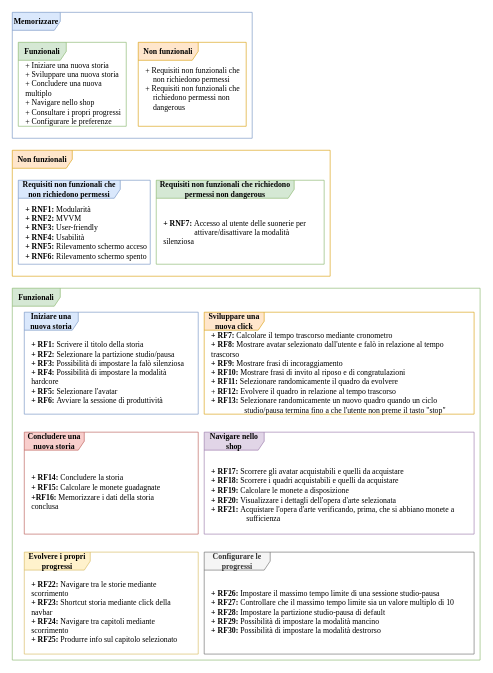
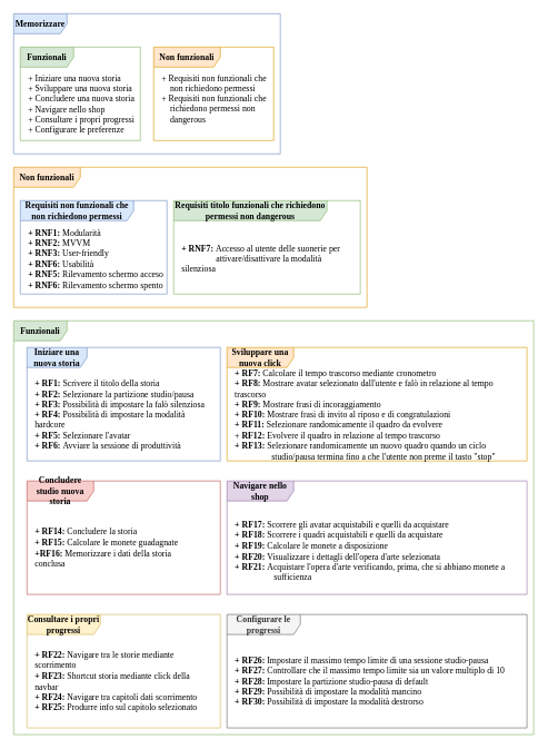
- <mxCell id="5" value="+ Iniziare una nuova storia&lt;br&gt;+ Sviluppare una nuova storia&lt;br&gt;+ Concludere una nuova multiplo&lt;br&gt;+ Navigare nello shop&lt;br&gt;+ Consultare i propri progressi&lt;br&gt;+ Configurare le preferenze" style="text;html=1;strokeColor=none;fillColor=none;align=left;verticalAlign=middle;whiteSpace=wrap;rounded=0;fontFamily=Garamond;fontSize=13;spacingRight=0;" parent="1" vertex="1"><mxGeometry x="40" y="100" width="170" height="110" as="geometry" /></mxCell>
+ <mxCell id="5" value="+ Iniziare una nuova storia&lt;br&gt;+ Sviluppare una nuova storia&lt;br&gt;+ Concludere una nuova storia&lt;br&gt;+ Navigare nello shop&lt;br&gt;+ Consultare i propri progressi&lt;br&gt;+ Configurare le preferenze" style="text;html=1;strokeColor=none;fillColor=none;align=left;verticalAlign=middle;whiteSpace=wrap;rounded=0;fontFamily=Garamond;fontSize=13;spacingRight=0;" parent="1" vertex="1"><mxGeometry x="40" y="100" width="170" height="110" as="geometry" /></mxCell>
- <mxCell id="10" value="&lt;b&gt;&lt;span style=&quot;font-family: Garamond; font-size: 13px; text-align: left;&quot;&gt;Requisiti non funzionali che&amp;nbsp;&lt;/span&gt;&lt;span style=&quot;font-family: Garamond; font-size: 13px; text-align: left;&quot;&gt;richiedono permessi non&amp;nbsp;&lt;/span&gt;&lt;span style=&quot;font-family: Garamond; font-size: 13px; text-align: left;&quot;&gt;dangerous&lt;/span&gt;&lt;/b&gt;" style="shape=umlFrame;whiteSpace=wrap;html=1;width=230;height=30;fillColor=#d5e8d4;strokeColor=#82b366;" parent="1" vertex="1"><mxGeometry x="260" y="300" width="280" height="140" as="geometry" /></mxCell>
+ <mxCell id="10" value="&lt;b&gt;&lt;span style=&quot;font-family: Garamond; font-size: 13px; text-align: left;&quot;&gt;Requisiti titolo funzionali che&amp;nbsp;&lt;/span&gt;&lt;span style=&quot;font-family: Garamond; font-size: 13px; text-align: left;&quot;&gt;richiedono permessi non&amp;nbsp;&lt;/span&gt;&lt;span style=&quot;font-family: Garamond; font-size: 13px; text-align: left;&quot;&gt;dangerous&lt;/span&gt;&lt;/b&gt;" style="shape=umlFrame;whiteSpace=wrap;html=1;width=230;height=30;fillColor=#d5e8d4;strokeColor=#82b366;" parent="1" vertex="1"><mxGeometry x="260" y="300" width="280" height="140" as="geometry" /></mxCell>
- <mxCell id="9" value="&lt;b&gt;+ RNF1: &lt;/b&gt;Modularità&lt;br&gt;&lt;b&gt;+ RNF2: &lt;/b&gt;MVVM&lt;br&gt;&lt;b&gt;+ RNF3: &lt;/b&gt;User-friendly&lt;br&gt;&lt;b&gt;+ RNF4: &lt;/b&gt;Usabilità&lt;br&gt;&lt;b&gt;+ RNF5: &lt;/b&gt;Rilevamento schermo acceso&lt;br&gt;&lt;b&gt;+ RNF6: &lt;/b&gt;Rilevamento schermo spento" style="text;html=1;strokeColor=none;fillColor=none;align=left;verticalAlign=middle;whiteSpace=wrap;rounded=0;fontFamily=Garamond;fontSize=13;" parent="1" vertex="1"><mxGeometry x="40" y="340" width="210" height="94" as="geometry" /></mxCell>
+ <mxCell id="9" value="&lt;b&gt;+ RNF1: &lt;/b&gt;Modularità&lt;br&gt;&lt;b&gt;+ RNF2: &lt;/b&gt;MVVM&lt;br&gt;&lt;b&gt;+ RNF3: &lt;/b&gt;User-friendly&lt;br&gt;&lt;b&gt;+ RNF6: &lt;/b&gt;Usabilità&lt;br&gt;&lt;b&gt;+ RNF5: &lt;/b&gt;Rilevamento schermo acceso&lt;br&gt;&lt;b&gt;+ RNF6: &lt;/b&gt;Rilevamento schermo spento" style="text;html=1;strokeColor=none;fillColor=none;align=left;verticalAlign=middle;whiteSpace=wrap;rounded=0;fontFamily=Garamond;fontSize=13;" parent="1" vertex="1"><mxGeometry x="40" y="340" width="210" height="94" as="geometry" /></mxCell>
- <mxCell id="17" value="&lt;font style=&quot;font-size: 13px;&quot; face=&quot;Garamond&quot;&gt;&lt;b&gt;Concludere una nuova storia&lt;/b&gt;&lt;/font&gt;" style="shape=umlFrame;whiteSpace=wrap;html=1;width=100;height=30;fillColor=#f8cecc;strokeColor=#b85450;" parent="1" vertex="1"><mxGeometry x="40" y="720" width="290" height="170" as="geometry" /></mxCell>
+ <mxCell id="17" value="&lt;font style=&quot;font-size: 13px;&quot; face=&quot;Garamond&quot;&gt;&lt;b&gt;Concludere studio nuova storia&lt;/b&gt;&lt;/font&gt;" style="shape=umlFrame;whiteSpace=wrap;html=1;width=100;height=30;fillColor=#f8cecc;strokeColor=#b85450;" parent="1" vertex="1"><mxGeometry x="40" y="720" width="290" height="170" as="geometry" /></mxCell>
- <mxCell id="21" value="&lt;font style=&quot;font-size: 13px;&quot; face=&quot;Garamond&quot;&gt;&lt;b&gt;Evolvere i propri progressi&lt;/b&gt;&lt;/font&gt;" style="shape=umlFrame;whiteSpace=wrap;html=1;width=110;height=30;fillColor=#fff2cc;strokeColor=#d6b656;" parent="1" vertex="1"><mxGeometry x="40" y="920" width="290" height="170" as="geometry" /></mxCell>
+ <mxCell id="21" value="&lt;font style=&quot;font-size: 13px;&quot; face=&quot;Garamond&quot;&gt;&lt;b&gt;Consultare i propri progressi&lt;/b&gt;&lt;/font&gt;" style="shape=umlFrame;whiteSpace=wrap;html=1;width=110;height=30;fillColor=#fff2cc;strokeColor=#d6b656;" parent="1" vertex="1"><mxGeometry x="40" y="920" width="290" height="170" as="geometry" /></mxCell>
- <mxCell id="22" value="&lt;b style=&quot;&quot;&gt;+ RF22: &lt;/b&gt;Navigare tra le storie mediante scorrimento&lt;br&gt;&lt;b&gt;+ RF23: &lt;/b&gt;Shortcut storia mediante click della navbar&lt;br&gt;&lt;b&gt;+ RF24: &lt;/b&gt;Navigare tra capitoli mediante scorrimento&lt;br&gt;&lt;b&gt;+ RF25: &lt;/b&gt;Produrre info sul capitolo selezionato" style="text;html=1;strokeColor=none;fillColor=none;align=left;verticalAlign=middle;whiteSpace=wrap;rounded=0;fontFamily=Garamond;fontSize=13;" parent="1" vertex="1"><mxGeometry x="50" y="980" width="270" height="80" as="geometry" /></mxCell>
+ <mxCell id="22" value="&lt;b style=&quot;&quot;&gt;+ RF22: &lt;/b&gt;Navigare tra le storie mediante scorrimento&lt;br&gt;&lt;b&gt;+ RF23: &lt;/b&gt;Shortcut storia mediante click della navbar&lt;br&gt;&lt;b&gt;+ RF24: &lt;/b&gt;Navigare tra capitoli dati scorrimento&lt;br&gt;&lt;b&gt;+ RF25: &lt;/b&gt;Produrre info sul capitolo selezionato" style="text;html=1;strokeColor=none;fillColor=none;align=left;verticalAlign=middle;whiteSpace=wrap;rounded=0;fontFamily=Garamond;fontSize=13;" parent="1" vertex="1"><mxGeometry x="50" y="980" width="270" height="80" as="geometry" /></mxCell>
